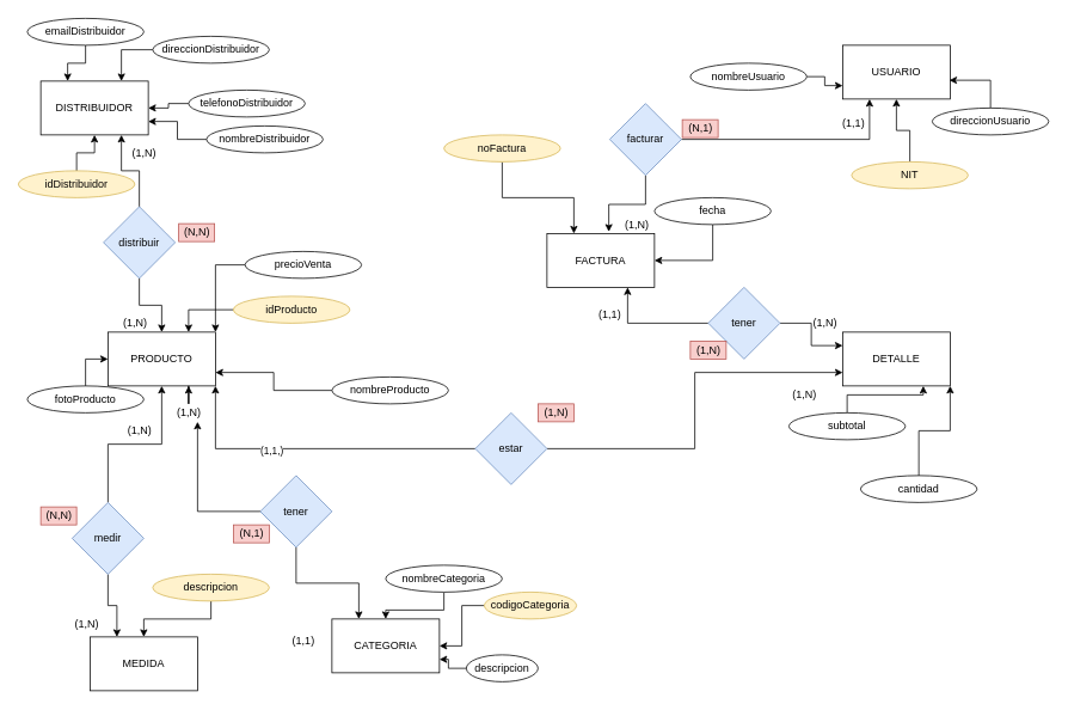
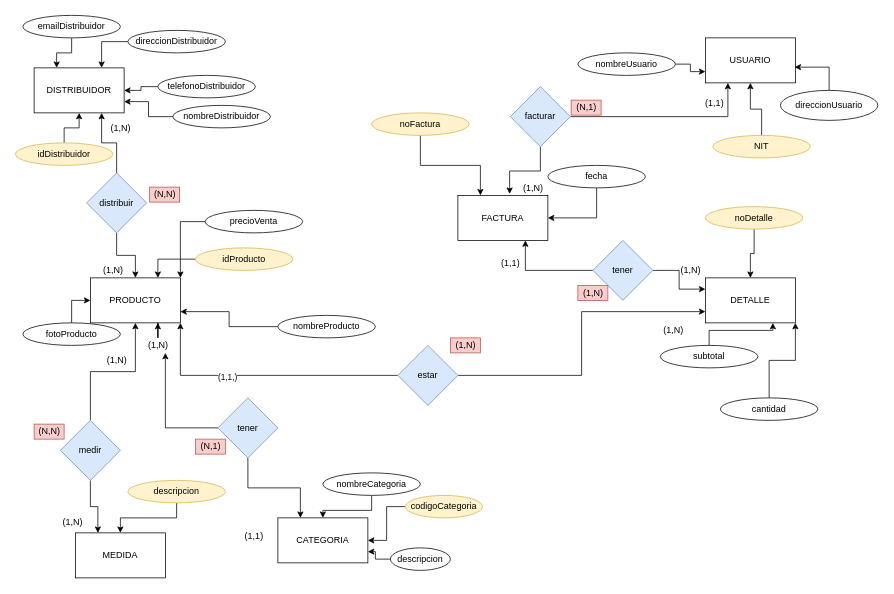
- <mxCell id="46" value="direccionUsuario" style="ellipse;whiteSpace=wrap;html=1;" parent="1" vertex="1"><mxGeometry x="1040" y="120" width="130" height="30" as="geometry" /></mxCell>
+ <mxCell id="46" value="direccionUsuario" style="ellipse;whiteSpace=wrap;html=1;" parent="1" vertex="1"><mxGeometry x="1040" y="120" width="130" height="40" as="geometry" /></mxCell>
+ <mxCell id="38" value="noDetalle" style="ellipse;whiteSpace=wrap;html=1;fillColor=#fff2cc;strokeColor=#d6b656;" parent="1" vertex="1"><mxGeometry x="940" y="275" width="130" height="30" as="geometry" /></mxCell>
+ <mxCell id="37" style="edgeStyle=orthogonalEdgeStyle;rounded=0;orthogonalLoop=1;jettySize=auto;html=1;" parent="1" source="38" target="8" edge="1"><mxGeometry relative="1" as="geometry" /></mxCell>
